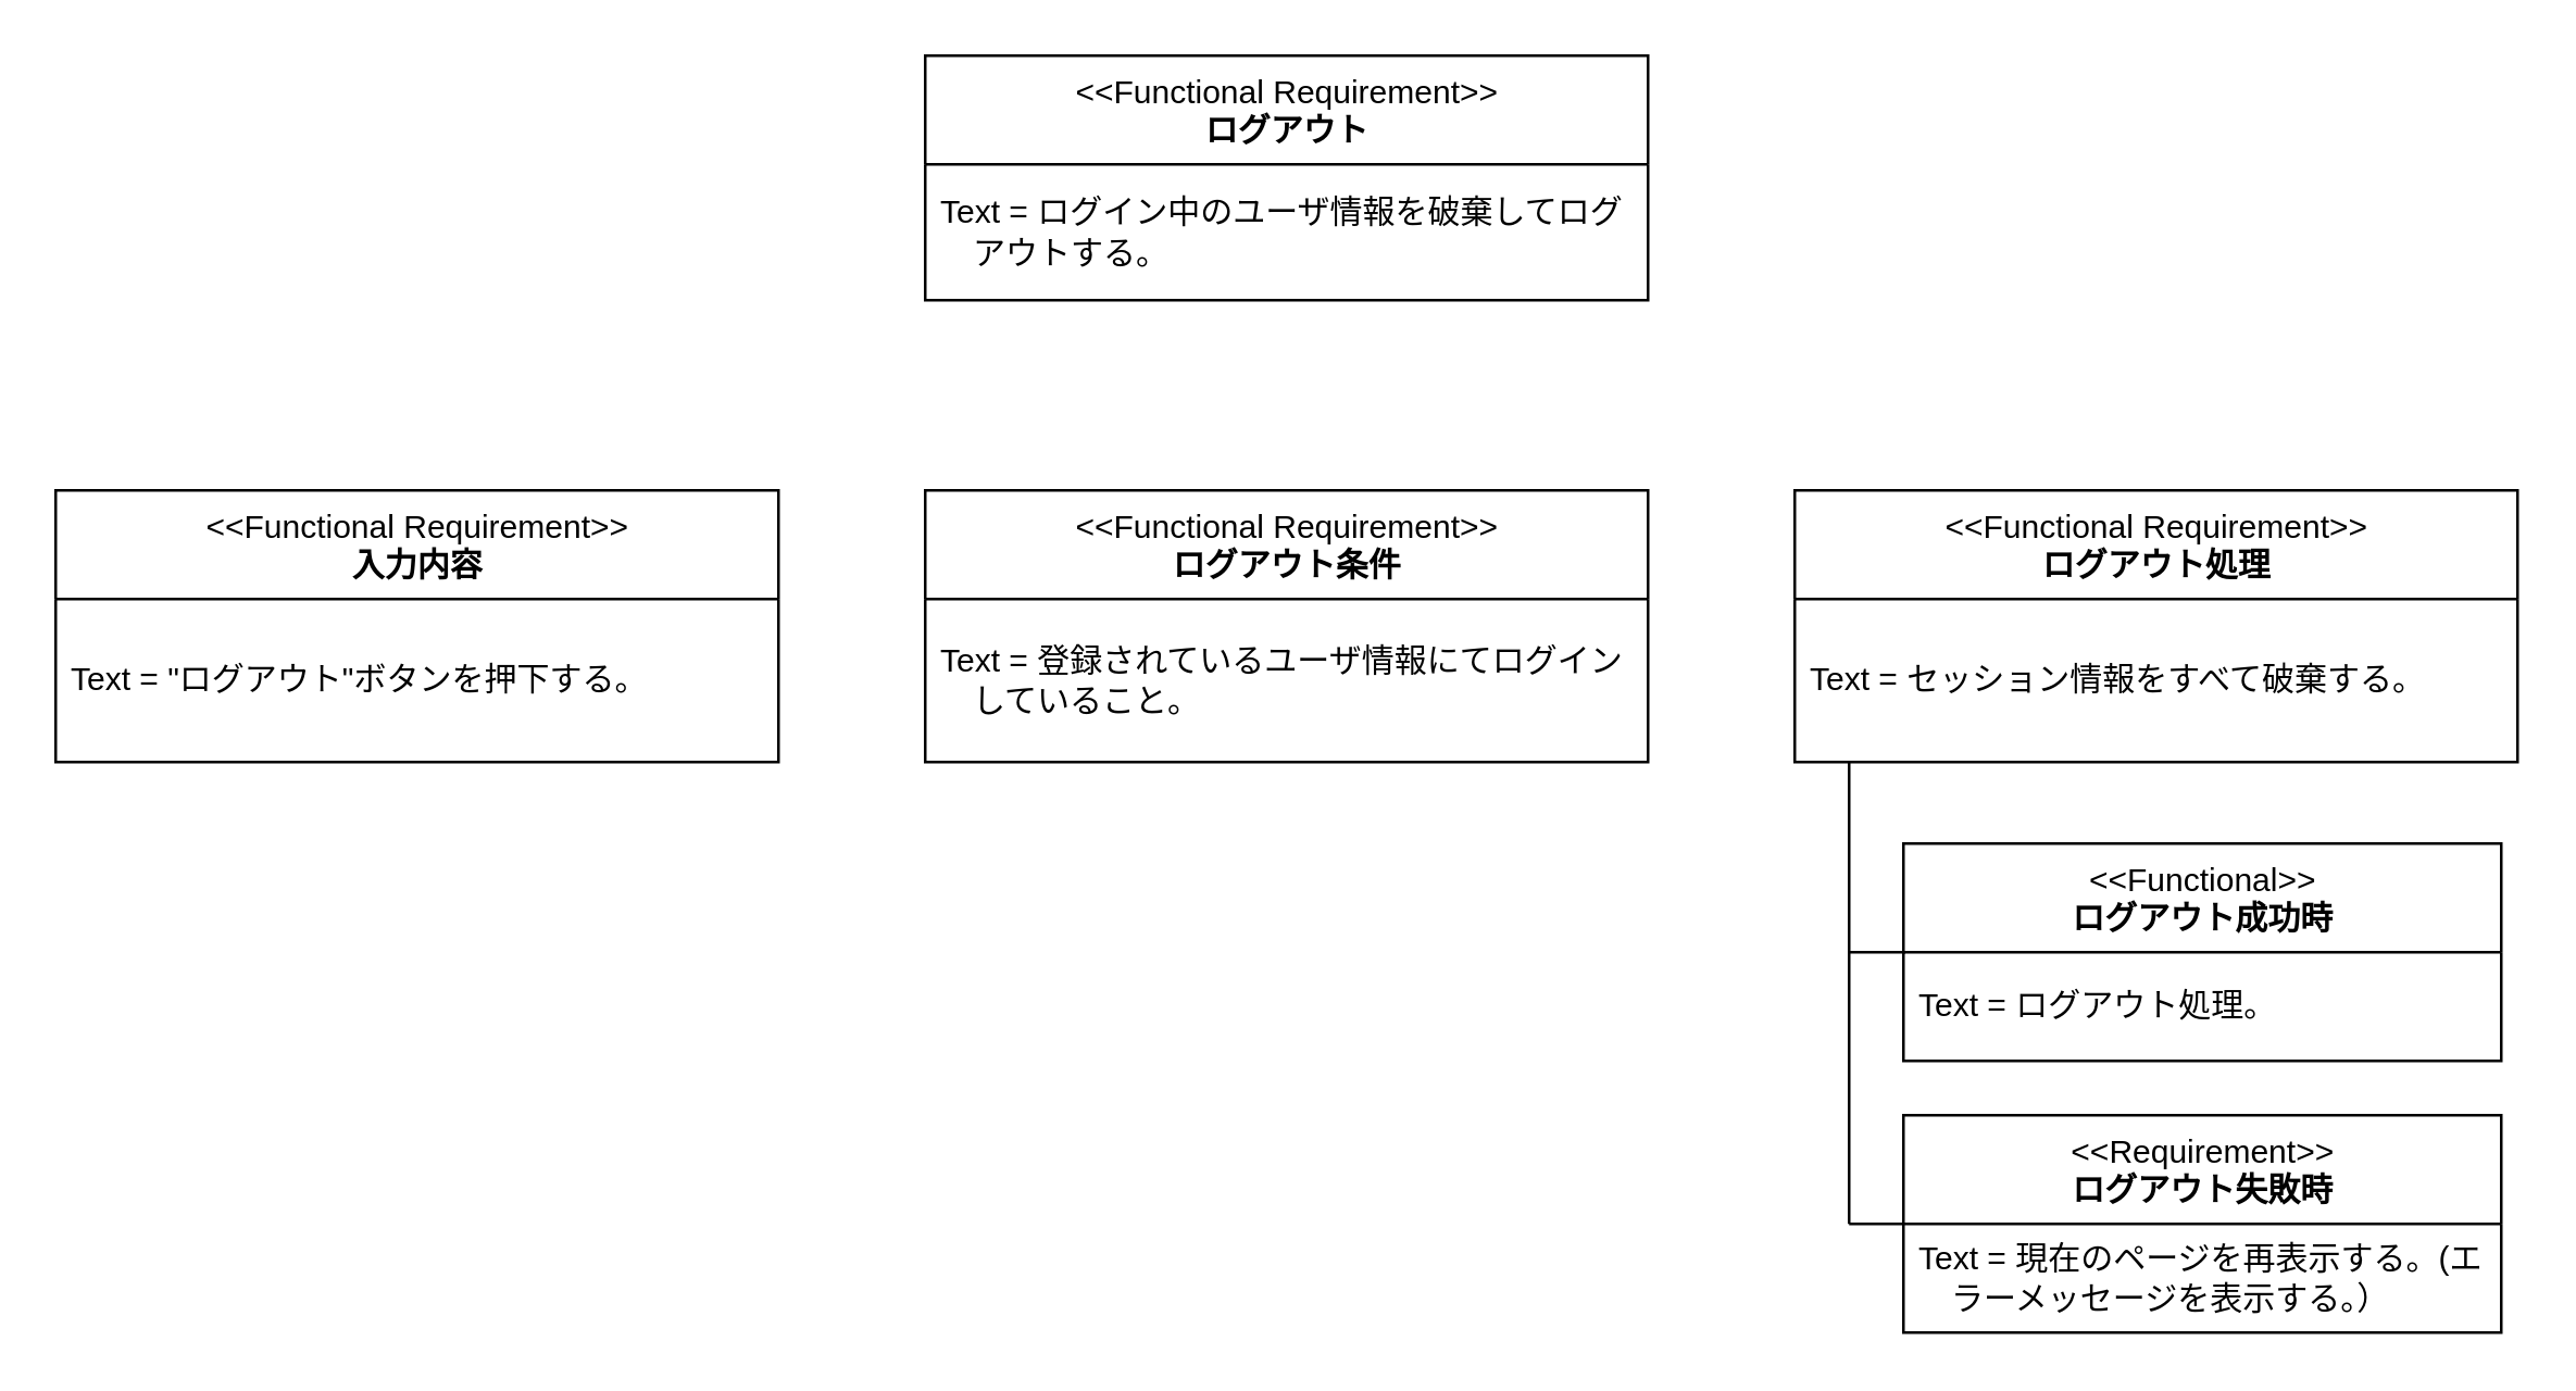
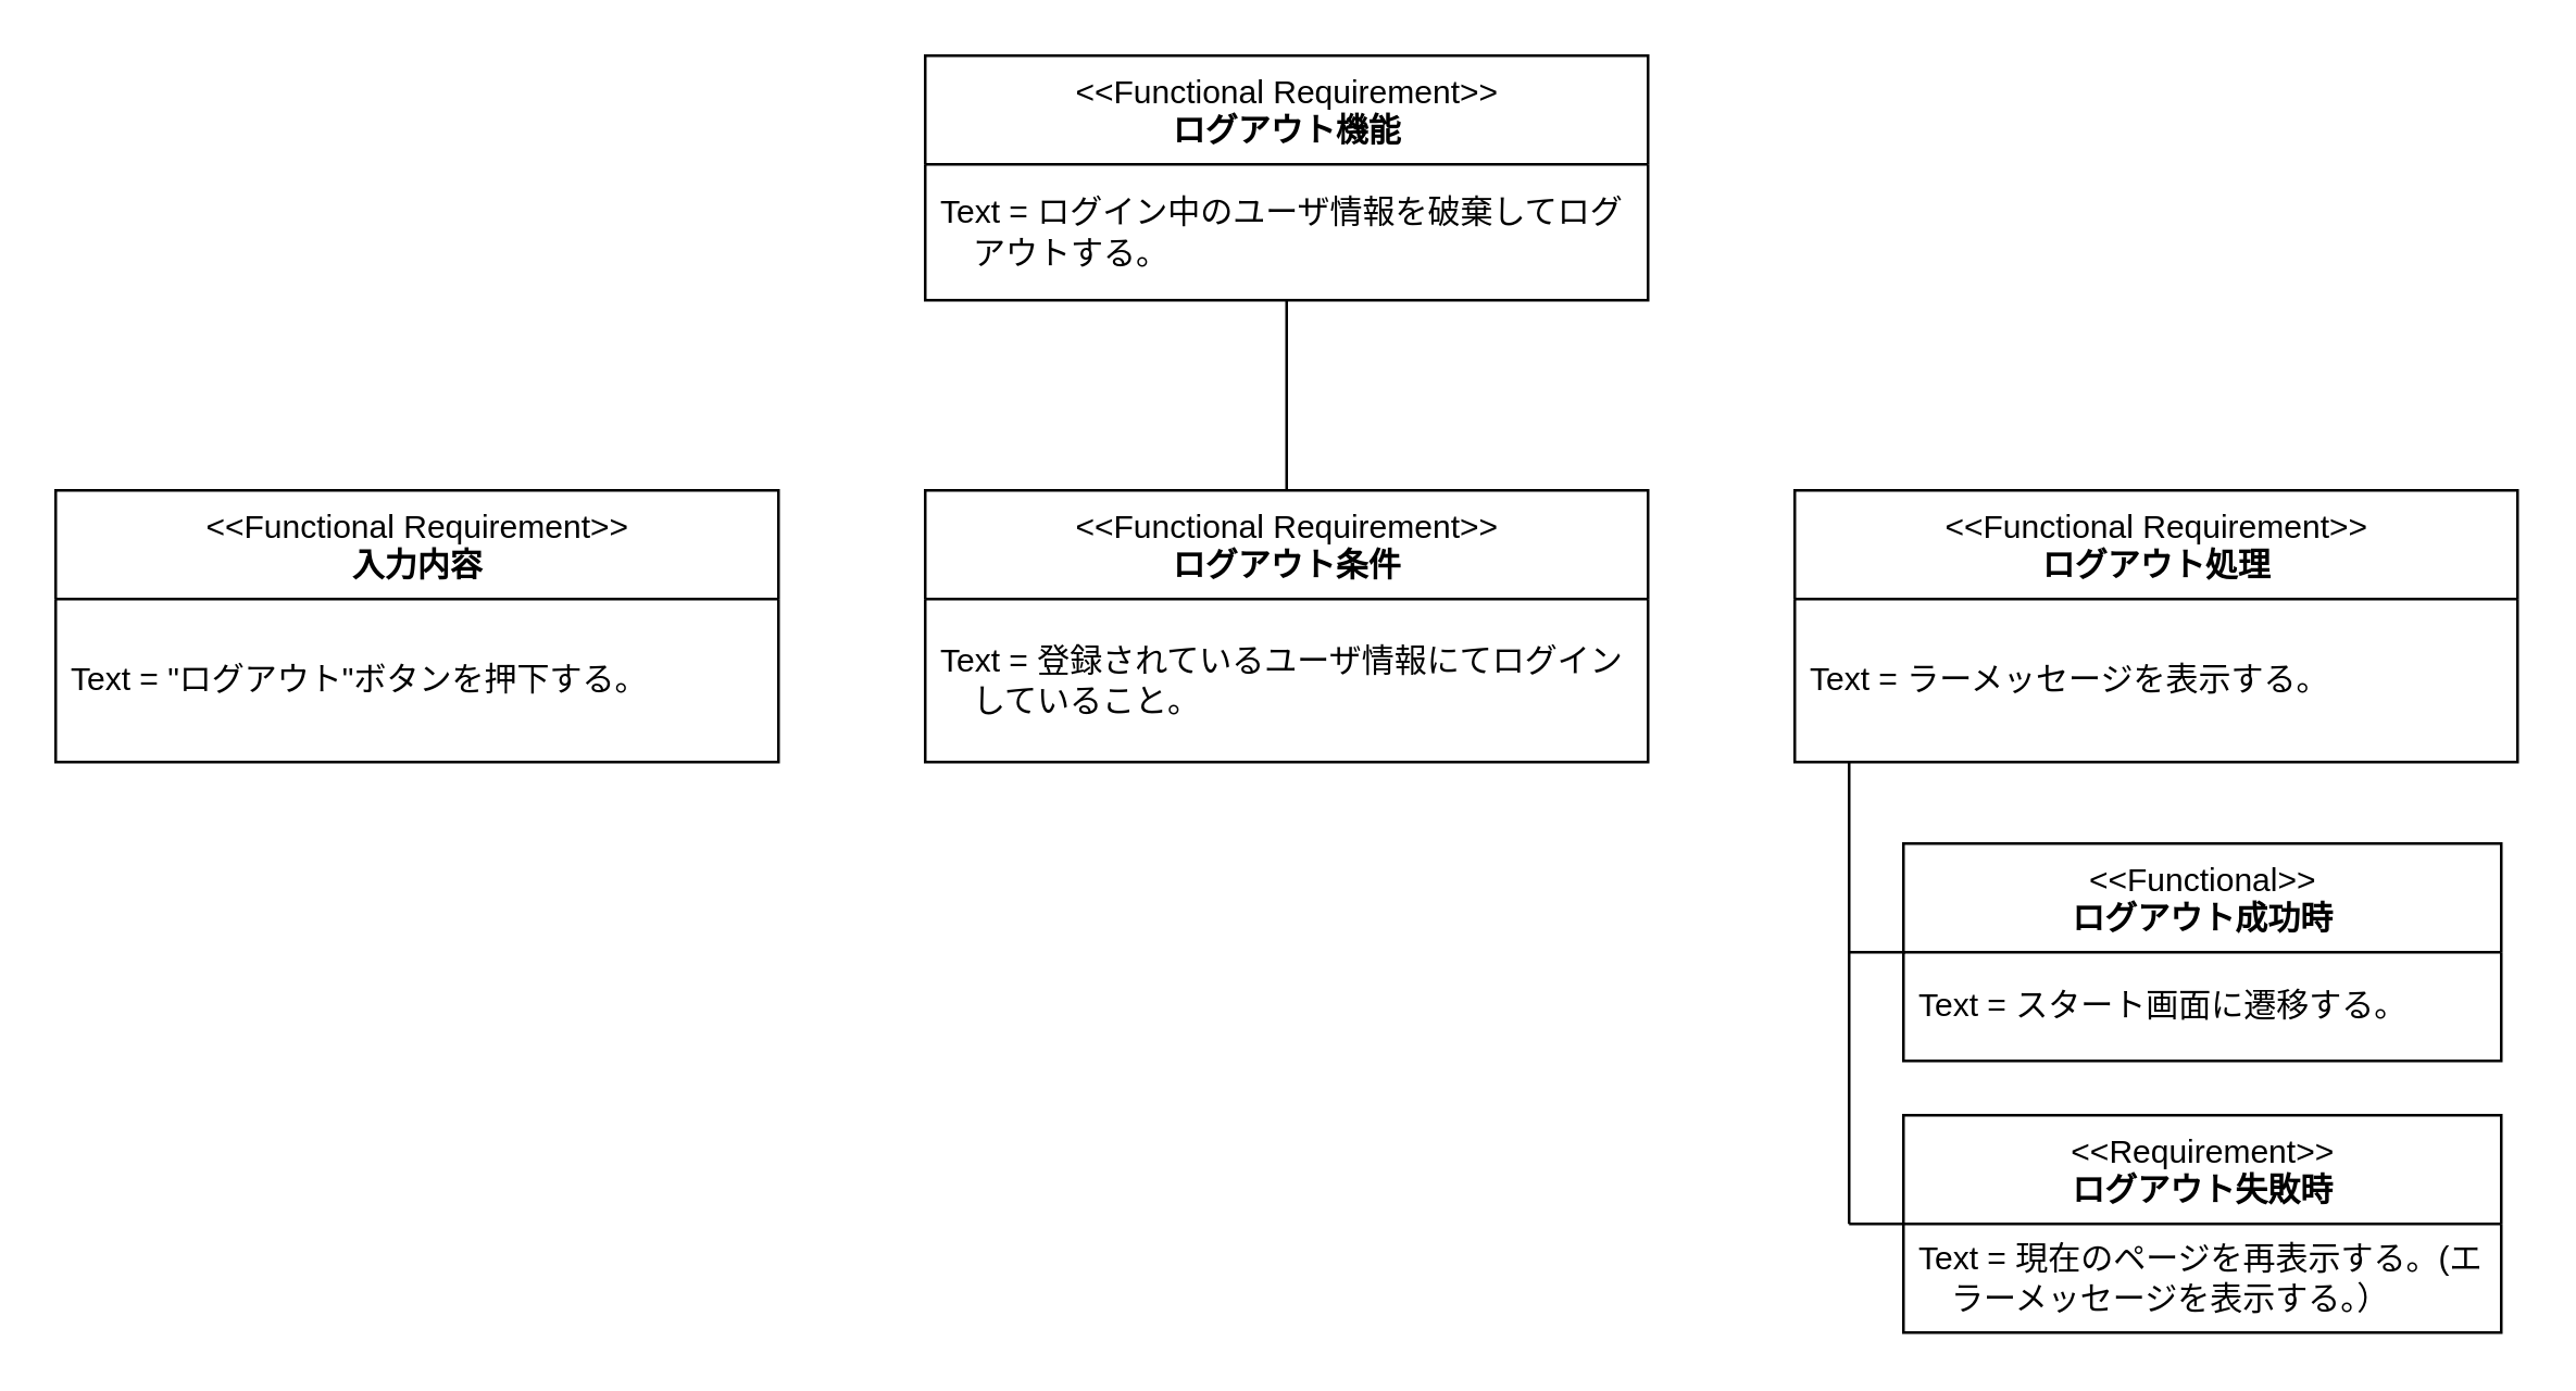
- <mxCell id="2" value="&amp;lt;&amp;lt;Functional Requirement&amp;gt;&amp;gt;&lt;br&gt;&lt;b&gt;ログアウト&lt;/b&gt;" style="swimlane;fontStyle=0;align=center;verticalAlign=top;childLayout=stackLayout;horizontal=1;startSize=40;horizontalStack=0;resizeParent=1;resizeParentMax=0;resizeLast=0;collapsible=0;marginBottom=0;html=1;" parent="1" vertex="1"><mxGeometry x="340" width="266" height="90" as="geometry" y="20" /></mxCell>
+ <mxCell id="2" value="&amp;lt;&amp;lt;Functional Requirement&amp;gt;&amp;gt;&lt;br&gt;&lt;b&gt;ログアウト機能&lt;/b&gt;" style="swimlane;fontStyle=0;align=center;verticalAlign=top;childLayout=stackLayout;horizontal=1;startSize=40;horizontalStack=0;resizeParent=1;resizeParentMax=0;resizeLast=0;collapsible=0;marginBottom=0;html=1;" parent="1" vertex="1"><mxGeometry x="340" width="266" height="90" as="geometry" y="20" /></mxCell>
+ <mxCell id="17" value="" style="endArrow=none;html=1;exitX=0.5;exitY=0;exitDx=0;exitDy=0;" parent="1" source="6" target="3" edge="1"><mxGeometry width="50" height="50" relative="1" as="geometry"><mxPoint x="420" y="170" as="sourcePoint" /><mxPoint x="470" y="120" as="targetPoint" /></mxGeometry></mxCell>
- <mxCell id="9" value="Text = セッション情報をすべて破棄する。" style="text;html=1;strokeColor=none;fillColor=none;align=left;verticalAlign=middle;spacingLeft=4;spacingRight=4;overflow=hidden;rotatable=0;points=[[0,0.5],[1,0.5]];portConstraint=eastwest;" parent="8" vertex="1"><mxGeometry y="40" width="266" height="60" as="geometry" /></mxCell>
+ <mxCell id="9" value="Text = ラーメッセージを表示する。" style="text;html=1;strokeColor=none;fillColor=none;align=left;verticalAlign=middle;spacingLeft=4;spacingRight=4;overflow=hidden;rotatable=0;points=[[0,0.5],[1,0.5]];portConstraint=eastwest;" parent="8" vertex="1"><mxGeometry y="40" width="266" height="60" as="geometry" /></mxCell>
- <mxCell id="11" value="Text = ログアウト処理。" style="text;html=1;strokeColor=none;fillColor=none;align=left;verticalAlign=middle;spacingLeft=4;spacingRight=4;overflow=hidden;rotatable=0;points=[[0,0.5],[1,0.5]];portConstraint=eastwest;" parent="10" vertex="1"><mxGeometry y="40" width="220" height="40" as="geometry" /></mxCell>
+ <mxCell id="11" value="Text = スタート画面に遷移する。" style="text;html=1;strokeColor=none;fillColor=none;align=left;verticalAlign=middle;spacingLeft=4;spacingRight=4;overflow=hidden;rotatable=0;points=[[0,0.5],[1,0.5]];portConstraint=eastwest;" parent="10" vertex="1"><mxGeometry y="40" width="220" height="40" as="geometry" /></mxCell>
